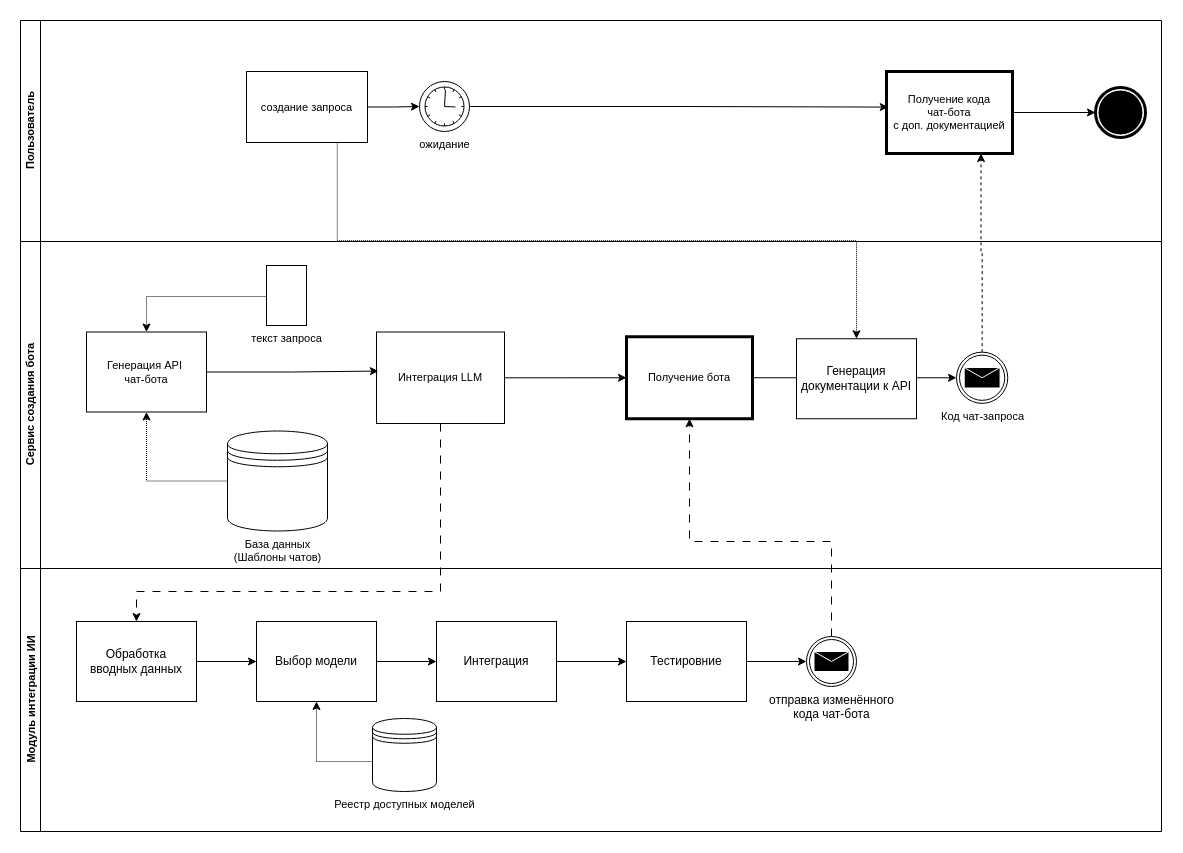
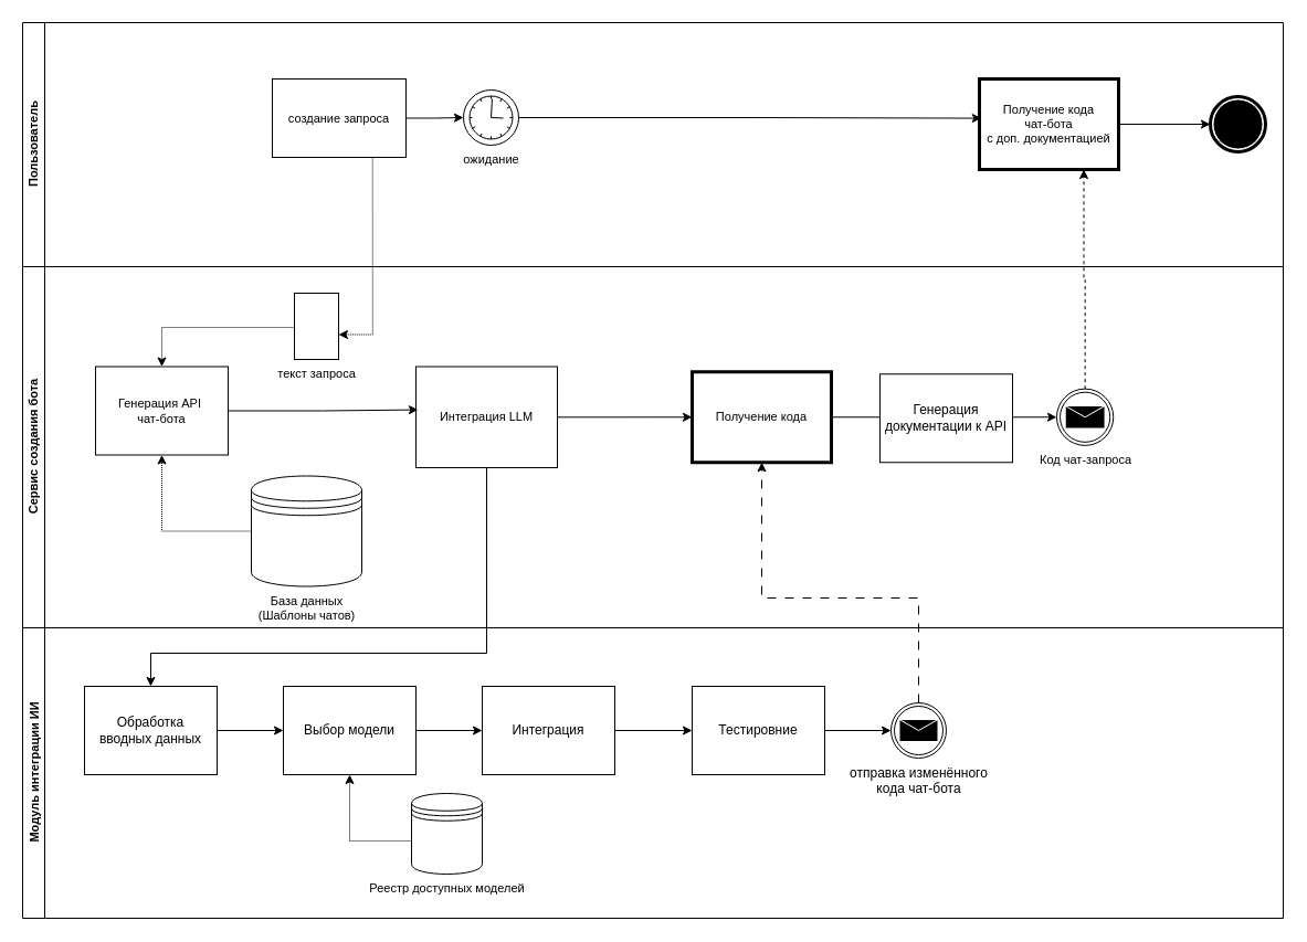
- <mxCell id="35" style="edgeStyle=orthogonalEdgeStyle;rounded=0;orthogonalLoop=1;jettySize=auto;html=1;exitX=0.75;exitY=1;exitDx=0;exitDy=0;exitPerimeter=0;dashed=1;dashPattern=1 1;" edge="1" parent="1" source="4" target="22"><mxGeometry relative="1" as="geometry" /></mxCell>
+ <mxCell id="35" style="edgeStyle=orthogonalEdgeStyle;rounded=0;orthogonalLoop=1;jettySize=auto;html=1;exitX=0.75;exitY=1;exitDx=0;exitDy=0;exitPerimeter=0;entryX=0;entryY=0;entryDx=40;entryDy=37.5;entryPerimeter=0;dashed=1;dashPattern=1 1;" edge="1" parent="1" source="4" target="11"><mxGeometry relative="1" as="geometry" /></mxCell>
- <mxCell id="18" value="Получение бота" style="points=[[0.25,0,0],[0.5,0,0],[0.75,0,0],[1,0.25,0],[1,0.5,0],[1,0.75,0],[0.75,1,0],[0.5,1,0],[0.25,1,0],[0,0.75,0],[0,0.5,0],[0,0.25,0]];shape=mxgraph.bpmn.task2;whiteSpace=wrap;rectStyle=rounded;size=10;html=1;container=1;expand=0;collapsible=0;taskMarker=receive;fontFamily=Helvetica;fontSize=11;fontColor=default;labelBackgroundColor=default;strokeWidth=3;" vertex="1" parent="10"><mxGeometry x="606" y="95.25" width="126" height="82" as="geometry" /></mxCell>
+ <mxCell id="18" value="Получение кода" style="points=[[0.25,0,0],[0.5,0,0],[0.75,0,0],[1,0.25,0],[1,0.5,0],[1,0.75,0],[0.75,1,0],[0.5,1,0],[0.25,1,0],[0,0.75,0],[0,0.5,0],[0,0.25,0]];shape=mxgraph.bpmn.task2;whiteSpace=wrap;rectStyle=rounded;size=10;html=1;container=1;expand=0;collapsible=0;taskMarker=receive;fontFamily=Helvetica;fontSize=11;fontColor=default;labelBackgroundColor=default;strokeWidth=3;" vertex="1" parent="10"><mxGeometry x="606" y="95.25" width="126" height="82" as="geometry" /></mxCell>
- <mxCell id="36" style="edgeStyle=orthogonalEdgeStyle;rounded=0;orthogonalLoop=1;jettySize=auto;html=1;dashed=1;dashPattern=8 8;" edge="1" parent="1" source="16" target="24"><mxGeometry relative="1" as="geometry"><Array as="points"><mxPoint x="440" y="591" /><mxPoint x="136" y="591" /></Array></mxGeometry></mxCell>
+ <mxCell id="36" style="edgeStyle=orthogonalEdgeStyle;rounded=0;orthogonalLoop=1;jettySize=auto;html=1;dashed=0;dashPattern=8 8;" edge="1" parent="1" source="16" target="24"><mxGeometry relative="1" as="geometry"><Array as="points"><mxPoint x="440" y="591" /><mxPoint x="136" y="591" /></Array></mxGeometry></mxCell>
